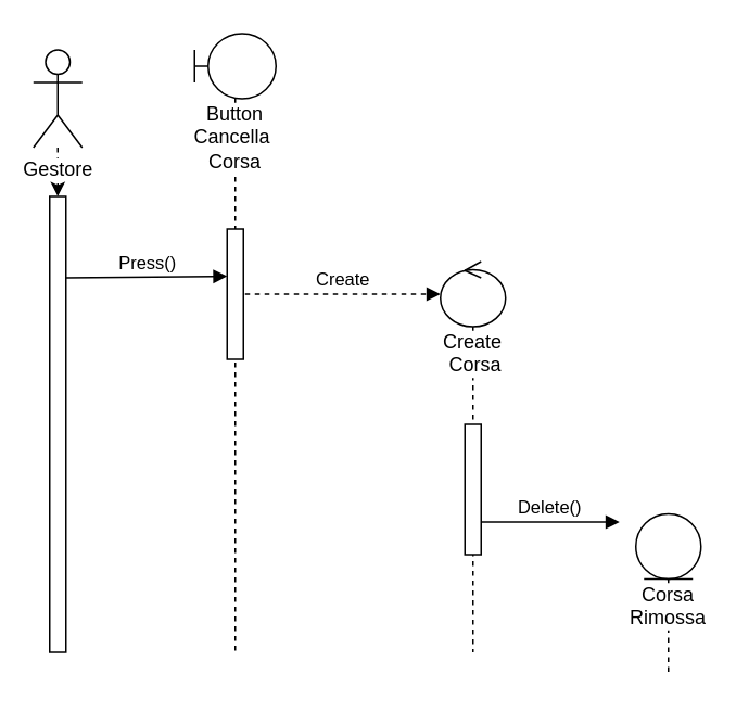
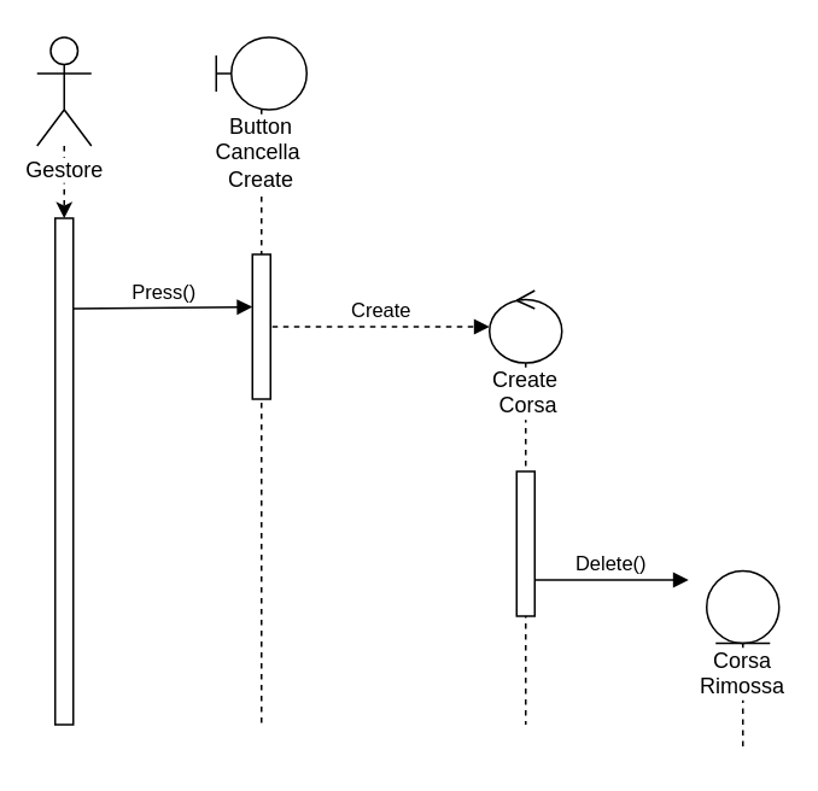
- <mxCell id="3" value="Gestore" style="shape=umlActor;verticalLabelPosition=bottom;labelBackgroundColor=#ffffff;verticalAlign=top;html=1;outlineConnect=0;" parent="1" vertex="1"><mxGeometry x="20" y="30" width="30" height="60" as="geometry" /></mxCell>
+ <mxCell id="3" value="Gestore" style="shape=umlActor;verticalLabelPosition=bottom;labelBackgroundColor=#ffffff;verticalAlign=top;html=1;outlineConnect=0;" parent="1" vertex="1"><mxGeometry x="20" y="20" width="30" height="60" as="geometry" /></mxCell>
- <mxCell id="5" value="Button Cancella&amp;nbsp;&lt;br&gt;Corsa" style="shape=umlLifeline;participant=umlBoundary;perimeter=lifelinePerimeter;whiteSpace=wrap;html=1;container=1;collapsible=0;recursiveResize=0;verticalAlign=top;spacingTop=36;labelBackgroundColor=#ffffff;outlineConnect=0;size=40;" parent="1" vertex="1"><mxGeometry x="119" y="20" width="50" height="380" as="geometry" /></mxCell>
+ <mxCell id="5" value="Button Cancella&amp;nbsp;&lt;br&gt;Create" style="shape=umlLifeline;participant=umlBoundary;perimeter=lifelinePerimeter;whiteSpace=wrap;html=1;container=1;collapsible=0;recursiveResize=0;verticalAlign=top;spacingTop=36;labelBackgroundColor=#ffffff;outlineConnect=0;size=40;" parent="1" vertex="1"><mxGeometry x="119" y="20" width="50" height="380" as="geometry" /></mxCell>
